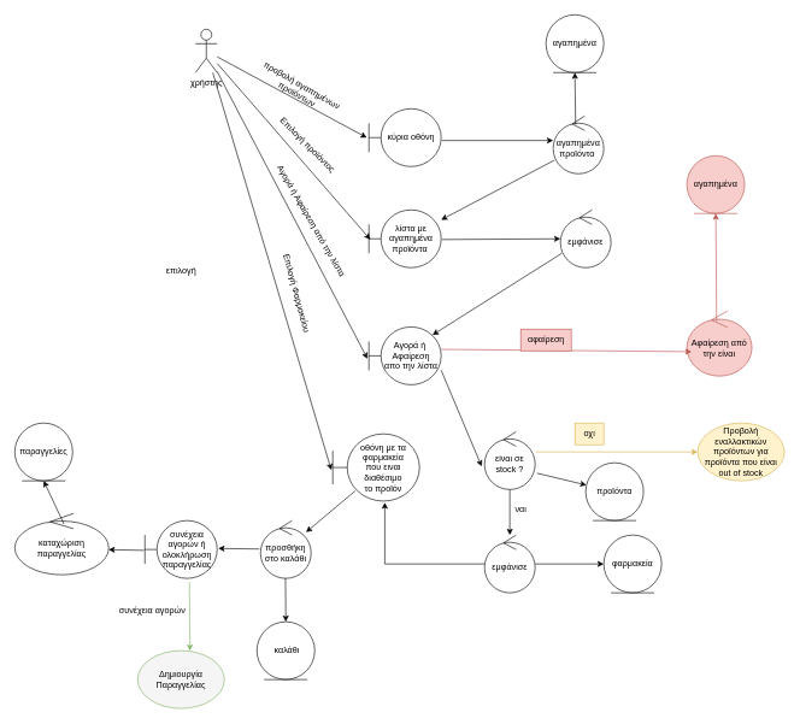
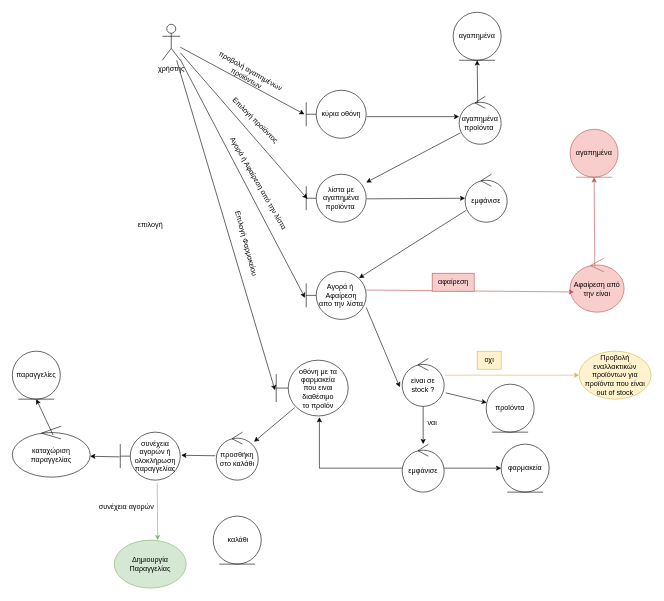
- <mxCell id="46" value="" style="endArrow=classic;html=1;rounded=0;exitX=0.494;exitY=0.995;exitDx=0;exitDy=0;exitPerimeter=0;entryX=0.5;entryY=0;entryDx=0;entryDy=0;" parent="1" source="23" target="45" edge="1"><mxGeometry width="50" height="50" relative="1" as="geometry"><mxPoint x="370" y="870" as="sourcePoint" /><mxPoint x="420" y="820" as="targetPoint" /></mxGeometry></mxCell>
- <mxCell id="42" value="Δημιουργία Παραγγελίας" style="ellipse;whiteSpace=wrap;html=1;fillColor=#f5f5f5;strokeColor=#82b366;" parent="1" vertex="1"><mxGeometry x="190" y="900" width="120" height="80" as="geometry" /></mxCell>
+ <mxCell id="42" value="Δημιουργία Παραγγελίας" style="ellipse;whiteSpace=wrap;html=1;fillColor=#d5e8d4;strokeColor=#82b366;" parent="1" vertex="1"><mxGeometry x="190" y="900" width="120" height="80" as="geometry" /></mxCell>
